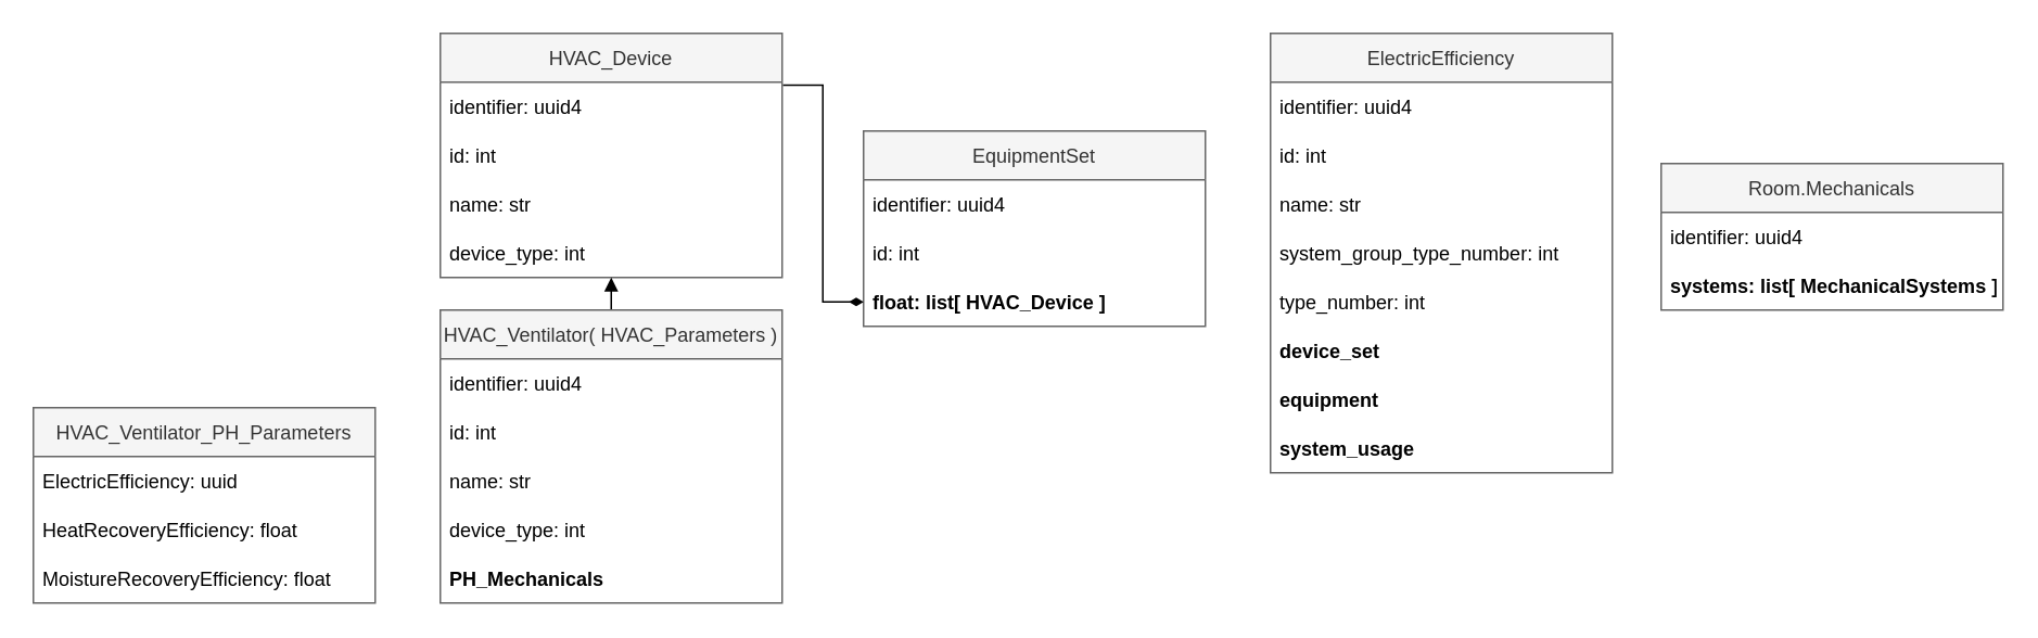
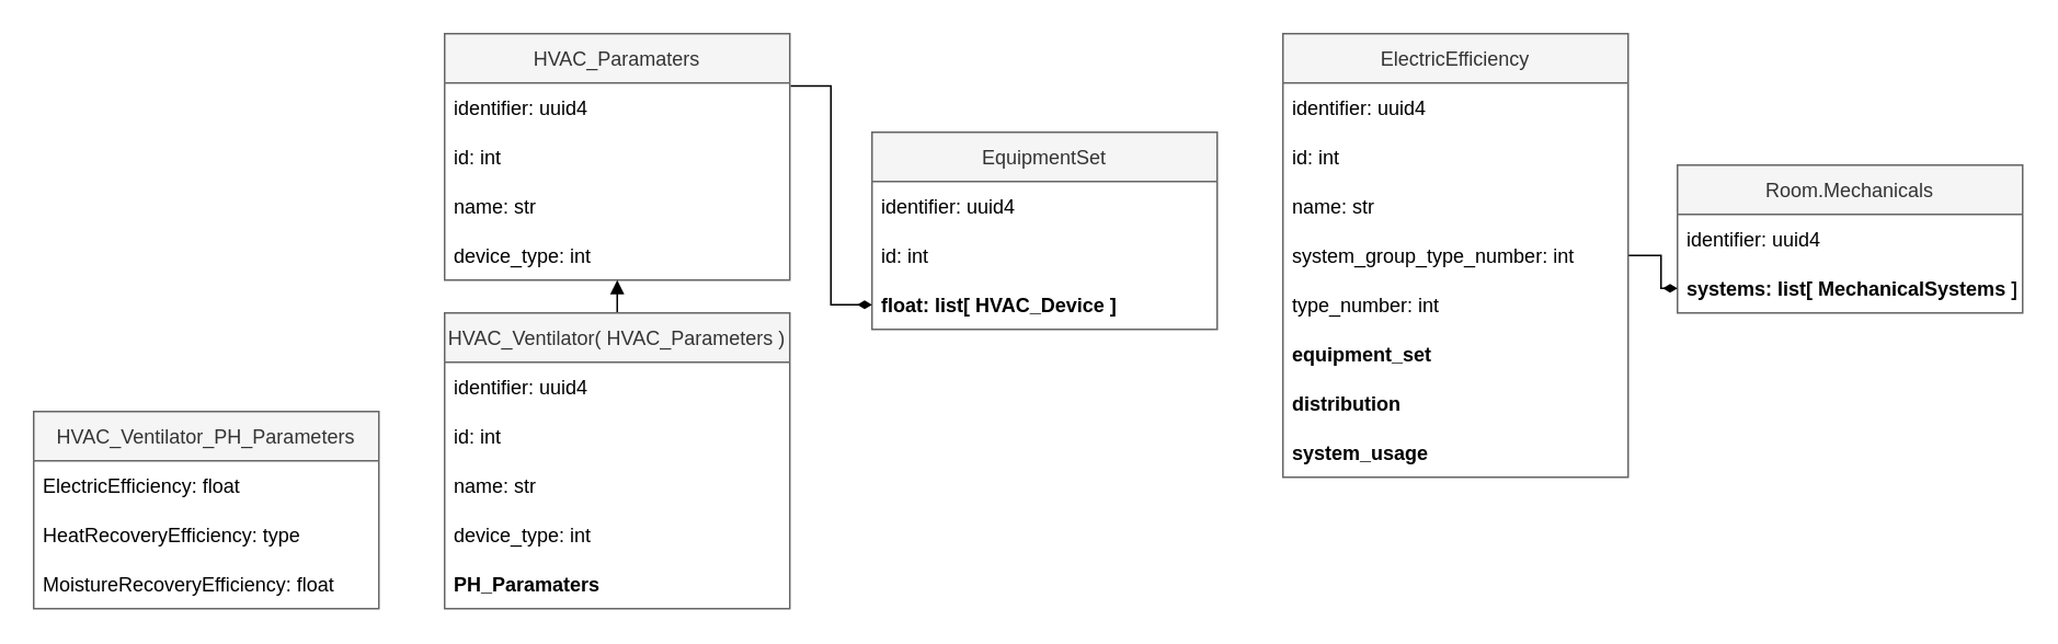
- <mxCell id="20" value="HVAC_Device" style="swimlane;fontStyle=0;childLayout=stackLayout;horizontal=1;startSize=30;horizontalStack=0;resizeParent=1;resizeParentMax=0;resizeLast=0;collapsible=1;marginBottom=0;fillColor=#f5f5f5;strokeColor=#666666;fontColor=#333333;" vertex="1" parent="1"><mxGeometry x="270" y="20" width="210" height="150" as="geometry" /></mxCell>
+ <mxCell id="20" value="HVAC_Paramaters" style="swimlane;fontStyle=0;childLayout=stackLayout;horizontal=1;startSize=30;horizontalStack=0;resizeParent=1;resizeParentMax=0;resizeLast=0;collapsible=1;marginBottom=0;fillColor=#f5f5f5;strokeColor=#666666;fontColor=#333333;" vertex="1" parent="1"><mxGeometry x="270" y="20" width="210" height="150" as="geometry" /></mxCell>
+ <mxCell id="5" style="edgeStyle=orthogonalEdgeStyle;rounded=0;orthogonalLoop=1;jettySize=auto;html=1;entryX=0;entryY=0.5;entryDx=0;entryDy=0;fontSize=10;startArrow=none;startFill=0;endArrow=diamondThin;endFill=1;" edge="1" parent="1" source="6" target="4"><mxGeometry relative="1" as="geometry" /></mxCell>
- <mxCell id="12" value="device_set" style="text;strokeColor=none;fillColor=none;align=left;verticalAlign=middle;spacingLeft=4;spacingRight=4;overflow=hidden;points=[[0,0.5],[1,0.5]];portConstraint=eastwest;rotatable=0;fontStyle=1" vertex="1" parent="6"><mxGeometry y="180" width="210" height="30" as="geometry" /></mxCell>
+ <mxCell id="12" value="equipment_set" style="text;strokeColor=none;fillColor=none;align=left;verticalAlign=middle;spacingLeft=4;spacingRight=4;overflow=hidden;points=[[0,0.5],[1,0.5]];portConstraint=eastwest;rotatable=0;fontStyle=1" vertex="1" parent="6"><mxGeometry y="180" width="210" height="30" as="geometry" /></mxCell>
- <mxCell id="13" value="equipment" style="text;strokeColor=none;fillColor=none;align=left;verticalAlign=middle;spacingLeft=4;spacingRight=4;overflow=hidden;points=[[0,0.5],[1,0.5]];portConstraint=eastwest;rotatable=0;fontStyle=1" vertex="1" parent="6"><mxGeometry y="210" width="210" height="30" as="geometry" /></mxCell>
+ <mxCell id="13" value="distribution" style="text;strokeColor=none;fillColor=none;align=left;verticalAlign=middle;spacingLeft=4;spacingRight=4;overflow=hidden;points=[[0,0.5],[1,0.5]];portConstraint=eastwest;rotatable=0;fontStyle=1" vertex="1" parent="6"><mxGeometry y="210" width="210" height="30" as="geometry" /></mxCell>
- <mxCell id="33" value="ElectricEfficiency: uuid" style="text;strokeColor=none;fillColor=none;align=left;verticalAlign=middle;spacingLeft=4;spacingRight=4;overflow=hidden;points=[[0,0.5],[1,0.5]];portConstraint=eastwest;rotatable=0;" vertex="1" parent="32"><mxGeometry y="30" width="210" height="30" as="geometry" /></mxCell>
+ <mxCell id="33" value="ElectricEfficiency: float" style="text;strokeColor=none;fillColor=none;align=left;verticalAlign=middle;spacingLeft=4;spacingRight=4;overflow=hidden;points=[[0,0.5],[1,0.5]];portConstraint=eastwest;rotatable=0;" vertex="1" parent="32"><mxGeometry y="30" width="210" height="30" as="geometry" /></mxCell>
- <mxCell id="34" value="HeatRecoveryEfficiency: float" style="text;strokeColor=none;fillColor=none;align=left;verticalAlign=middle;spacingLeft=4;spacingRight=4;overflow=hidden;points=[[0,0.5],[1,0.5]];portConstraint=eastwest;rotatable=0;" vertex="1" parent="32"><mxGeometry y="60" width="210" height="30" as="geometry" /></mxCell>
+ <mxCell id="34" value="HeatRecoveryEfficiency: type" style="text;strokeColor=none;fillColor=none;align=left;verticalAlign=middle;spacingLeft=4;spacingRight=4;overflow=hidden;points=[[0,0.5],[1,0.5]];portConstraint=eastwest;rotatable=0;" vertex="1" parent="32"><mxGeometry y="60" width="210" height="30" as="geometry" /></mxCell>
- <mxCell id="31" value="PH_Mechanicals " style="text;strokeColor=none;fillColor=none;align=left;verticalAlign=middle;spacingLeft=4;spacingRight=4;overflow=hidden;points=[[0,0.5],[1,0.5]];portConstraint=eastwest;rotatable=0;fontStyle=1" vertex="1" parent="26"><mxGeometry y="150" width="210" height="30" as="geometry" /></mxCell>
+ <mxCell id="31" value="PH_Paramaters " style="text;strokeColor=none;fillColor=none;align=left;verticalAlign=middle;spacingLeft=4;spacingRight=4;overflow=hidden;points=[[0,0.5],[1,0.5]];portConstraint=eastwest;rotatable=0;fontStyle=1" vertex="1" parent="26"><mxGeometry y="150" width="210" height="30" as="geometry" /></mxCell>
